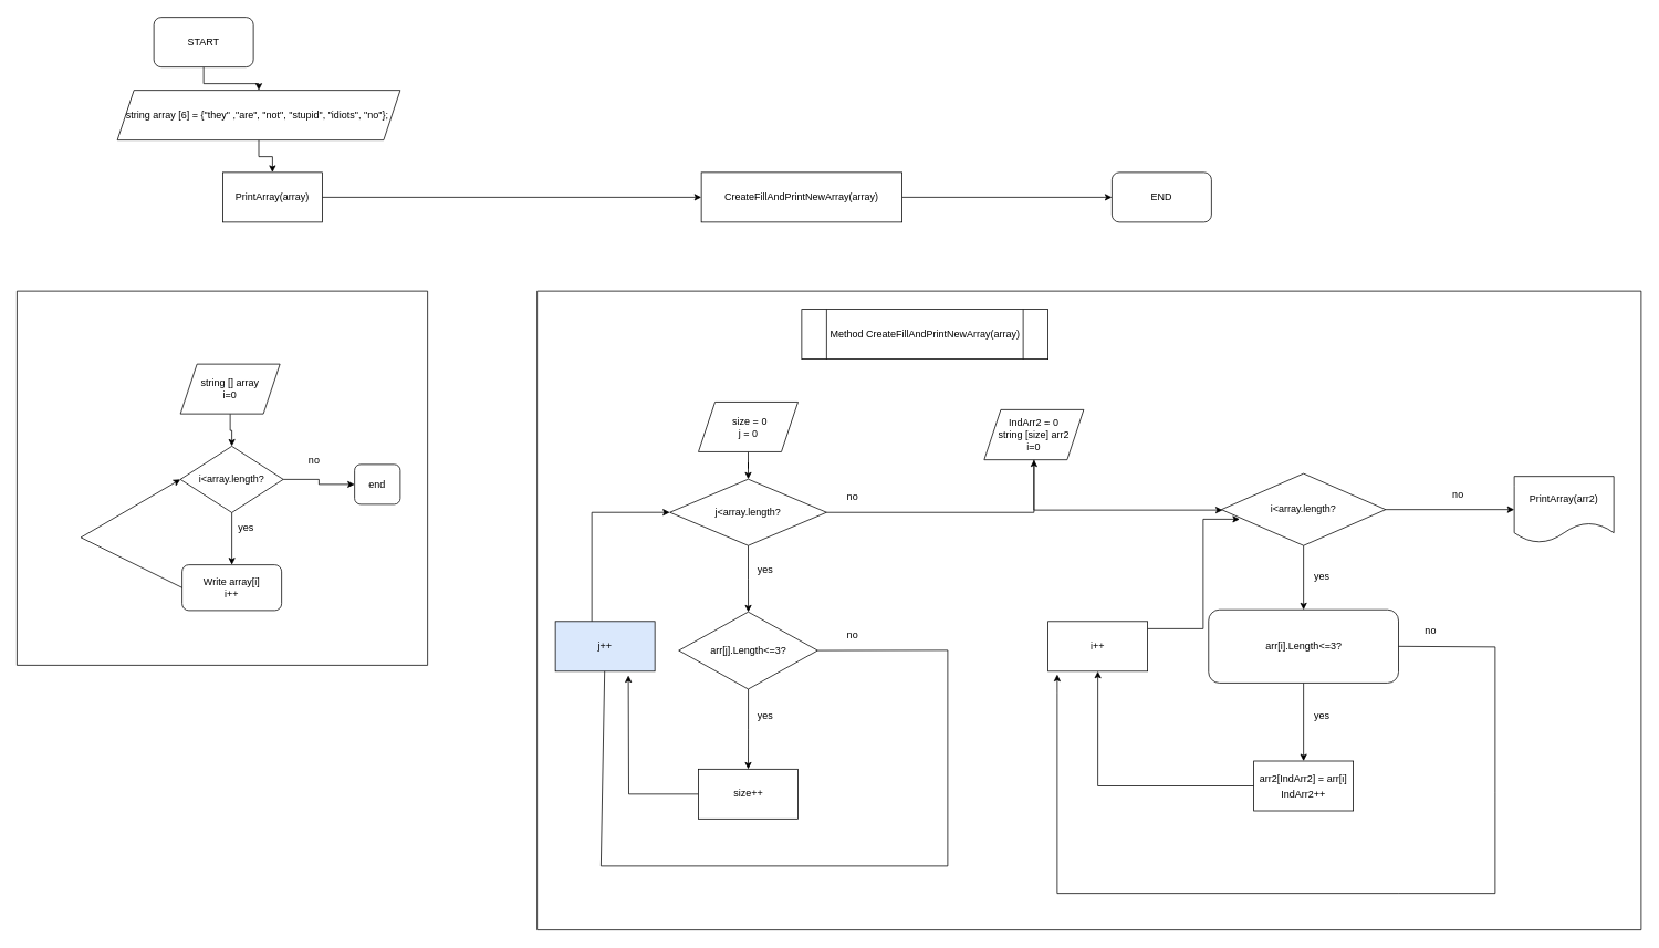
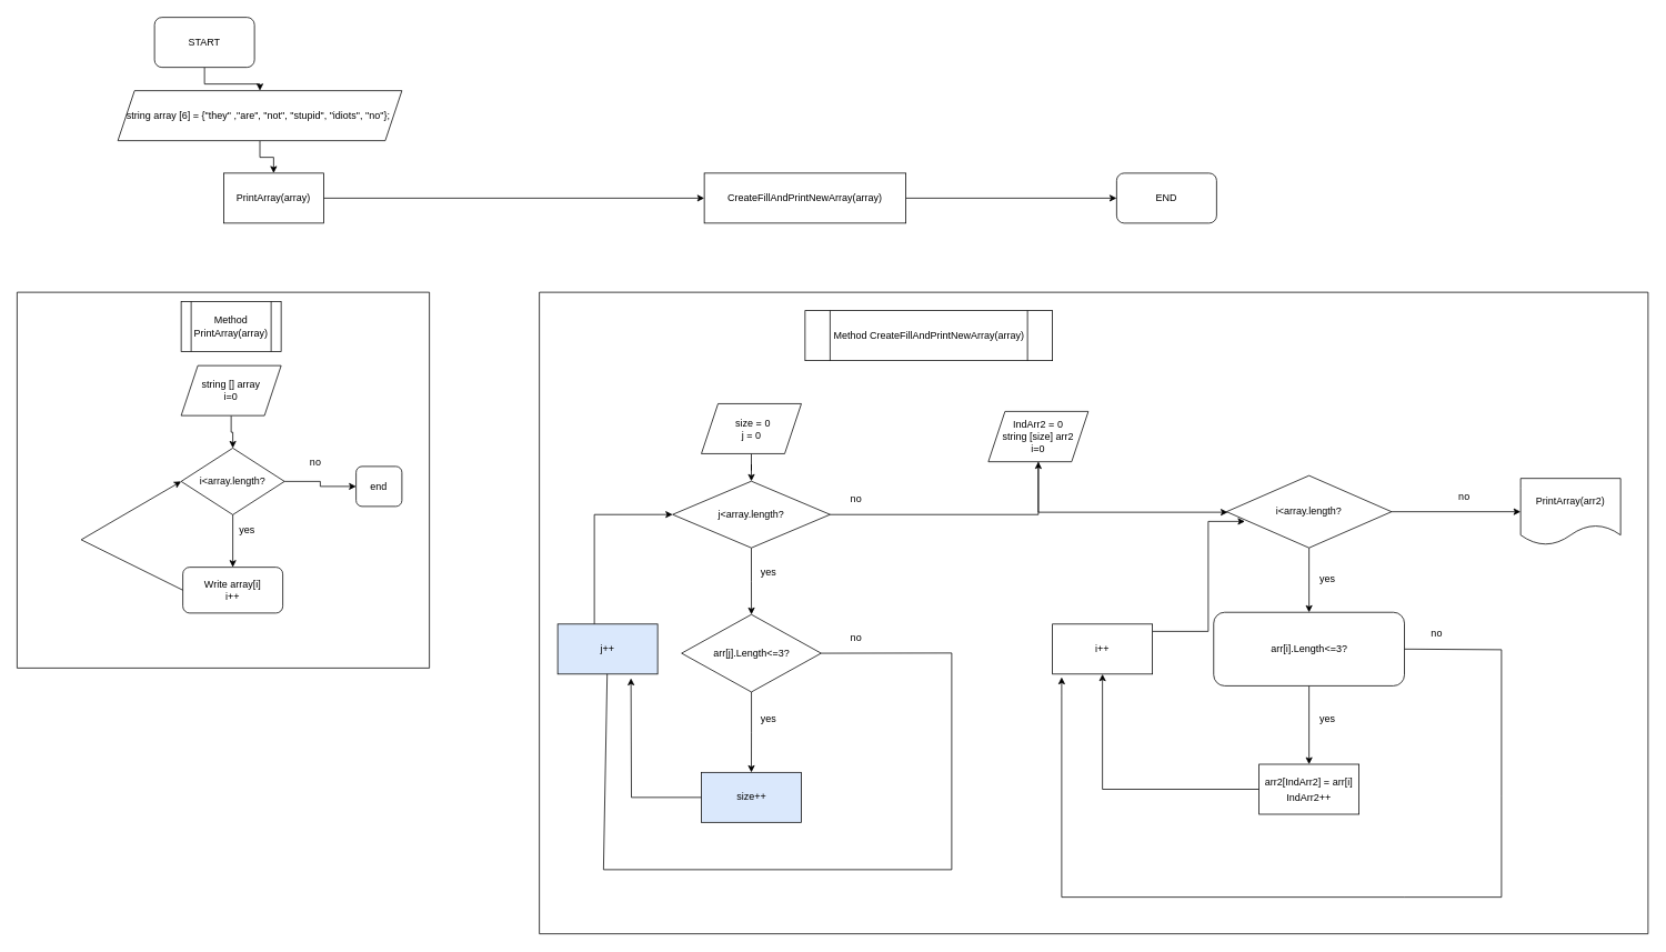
+ <mxCell id="9" value="Method PrintArray(array)" style="shape=process;whiteSpace=wrap;html=1;backgroundOutline=1;" vertex="1" parent="8"><mxGeometry x="197" y="11" width="120" height="60" as="geometry" /></mxCell>
- <mxCell id="33" value="size++" style="whiteSpace=wrap;html=1;" vertex="1" parent="23"><mxGeometry x="194.5" y="576.25" width="120" height="60" as="geometry" /></mxCell>
+ <mxCell id="33" value="size++" style="whiteSpace=wrap;html=1;fillColor=#dae8fc;" vertex="1" parent="23"><mxGeometry x="194.5" y="576.25" width="120" height="60" as="geometry" /></mxCell>
